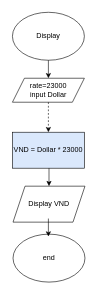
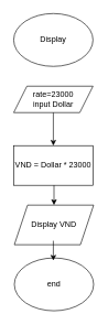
- <mxCell id="4" value="" style="endArrow=classic;html=1;exitX=0.5;exitY=1;exitDx=0;exitDy=0;entryX=0.5;entryY=0;entryDx=0;entryDy=0;" edge="1" parent="1" source="2" target="3"><mxGeometry width="50" height="50" relative="1" as="geometry"><mxPoint x="70" y="280" as="sourcePoint" /><mxPoint x="120" y="230" as="targetPoint" /></mxGeometry></mxCell>
- <mxCell id="6" value="" style="endArrow=classic;html=1;exitX=0.5;exitY=1;exitDx=0;exitDy=0;entryX=0.5;entryY=0;entryDx=0;entryDy=0;dashed=1;" edge="1" parent="1" source="3" target="5"><mxGeometry width="50" height="50" relative="1" as="geometry"><mxPoint x="70" y="280" as="sourcePoint" /><mxPoint x="120" y="230" as="targetPoint" /></mxGeometry></mxCell>
+ <mxCell id="6" value="" style="endArrow=classic;html=1;exitX=0.5;exitY=1;exitDx=0;exitDy=0;entryX=0.5;entryY=0;entryDx=0;entryDy=0;" edge="1" parent="1" source="3" target="5"><mxGeometry width="50" height="50" relative="1" as="geometry"><mxPoint x="70" y="280" as="sourcePoint" /><mxPoint x="120" y="230" as="targetPoint" /></mxGeometry></mxCell>
- <mxCell id="5" value="VND = Dollar * 23000" style="rounded=0;whiteSpace=wrap;html=1;fillColor=#dae8fc;" vertex="1" parent="1"><mxGeometry x="20" y="220" width="120" height="60" as="geometry" /></mxCell>
+ <mxCell id="5" value="VND = Dollar * 23000" style="rounded=0;whiteSpace=wrap;html=1;" vertex="1" parent="1"><mxGeometry x="20" y="220" width="120" height="60" as="geometry" /></mxCell>
